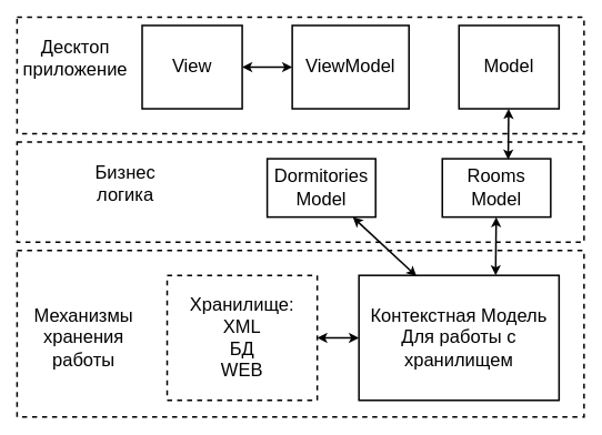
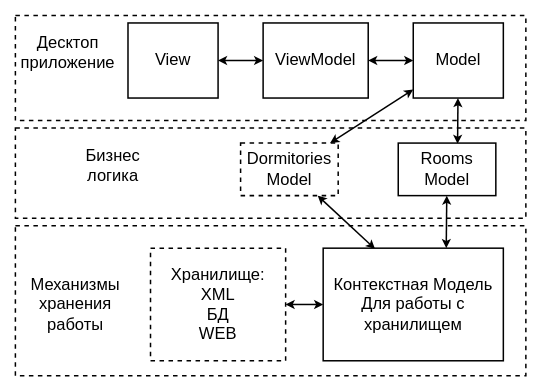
+ <mxCell id="7" style="edgeStyle=orthogonalEdgeStyle;rounded=0;orthogonalLoop=1;jettySize=auto;html=1;entryX=0;entryY=0.5;entryDx=0;entryDy=0;startArrow=classic;startFill=1;strokeWidth=2;fontSize=22;" parent="1" source="8" target="11" edge="1"><mxGeometry relative="1" as="geometry" /></mxCell>
+ <mxCell id="9" style="rounded=0;orthogonalLoop=1;jettySize=auto;html=1;startArrow=classic;startFill=1;strokeWidth=2;fontSize=22;" parent="1" source="11" target="13" edge="1"><mxGeometry relative="1" as="geometry" /></mxCell>
- <mxCell id="13" value="Dormitories&lt;br&gt;Model" style="rounded=0;whiteSpace=wrap;html=1;fontSize=22;strokeWidth=2;" parent="1" vertex="1"><mxGeometry x="320" y="190" width="130" height="70" as="geometry" /></mxCell>
+ <mxCell id="13" value="Dormitories&lt;br&gt;Model" style="rounded=0;whiteSpace=wrap;html=1;fontSize=22;strokeWidth=2;dashed=1;" parent="1" vertex="1"><mxGeometry x="320" y="190" width="130" height="70" as="geometry" /></mxCell>
